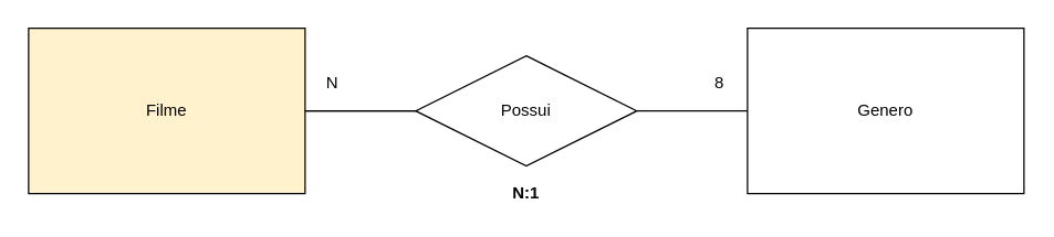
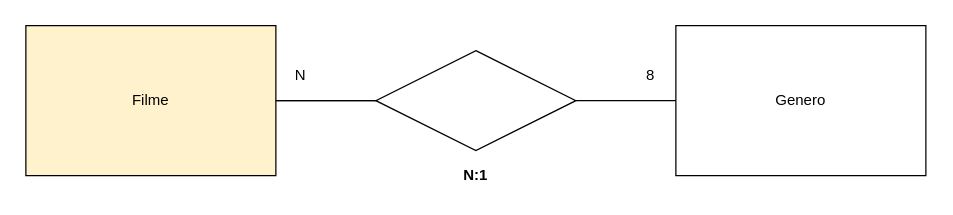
- <mxCell id="6" value="Possui" style="text;html=1;strokeColor=none;fillColor=none;align=center;verticalAlign=middle;whiteSpace=wrap;rounded=0;" vertex="1" parent="1"><mxGeometry x="360" y="70" width="40" height="20" as="geometry" /></mxCell>
